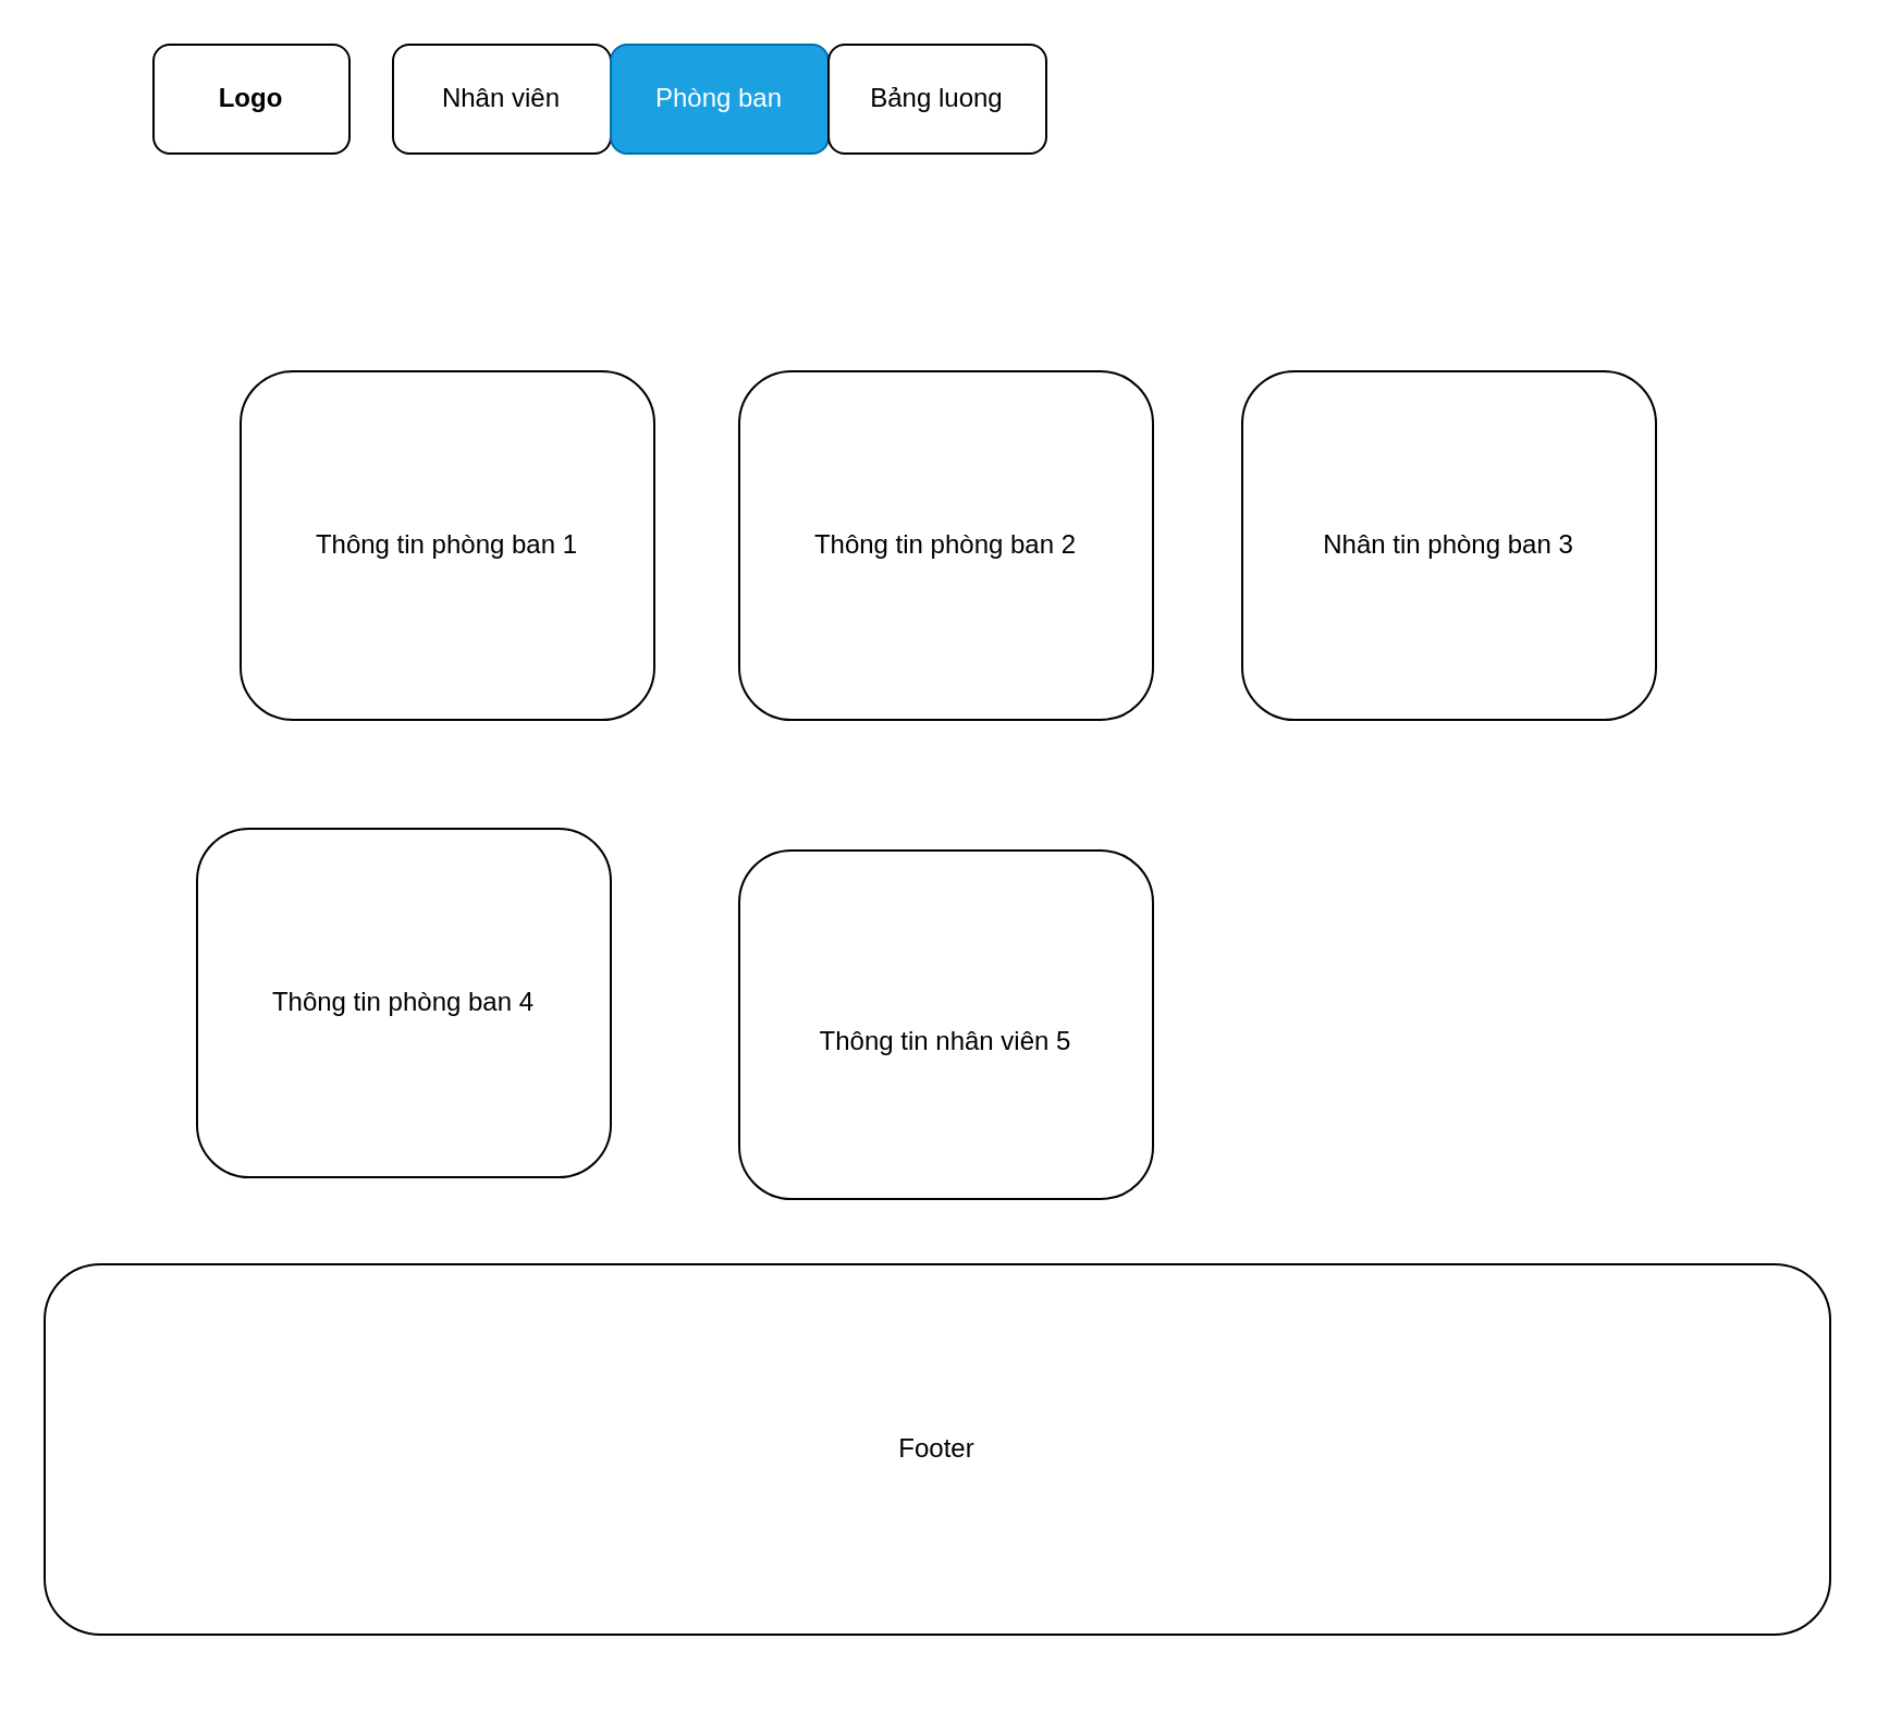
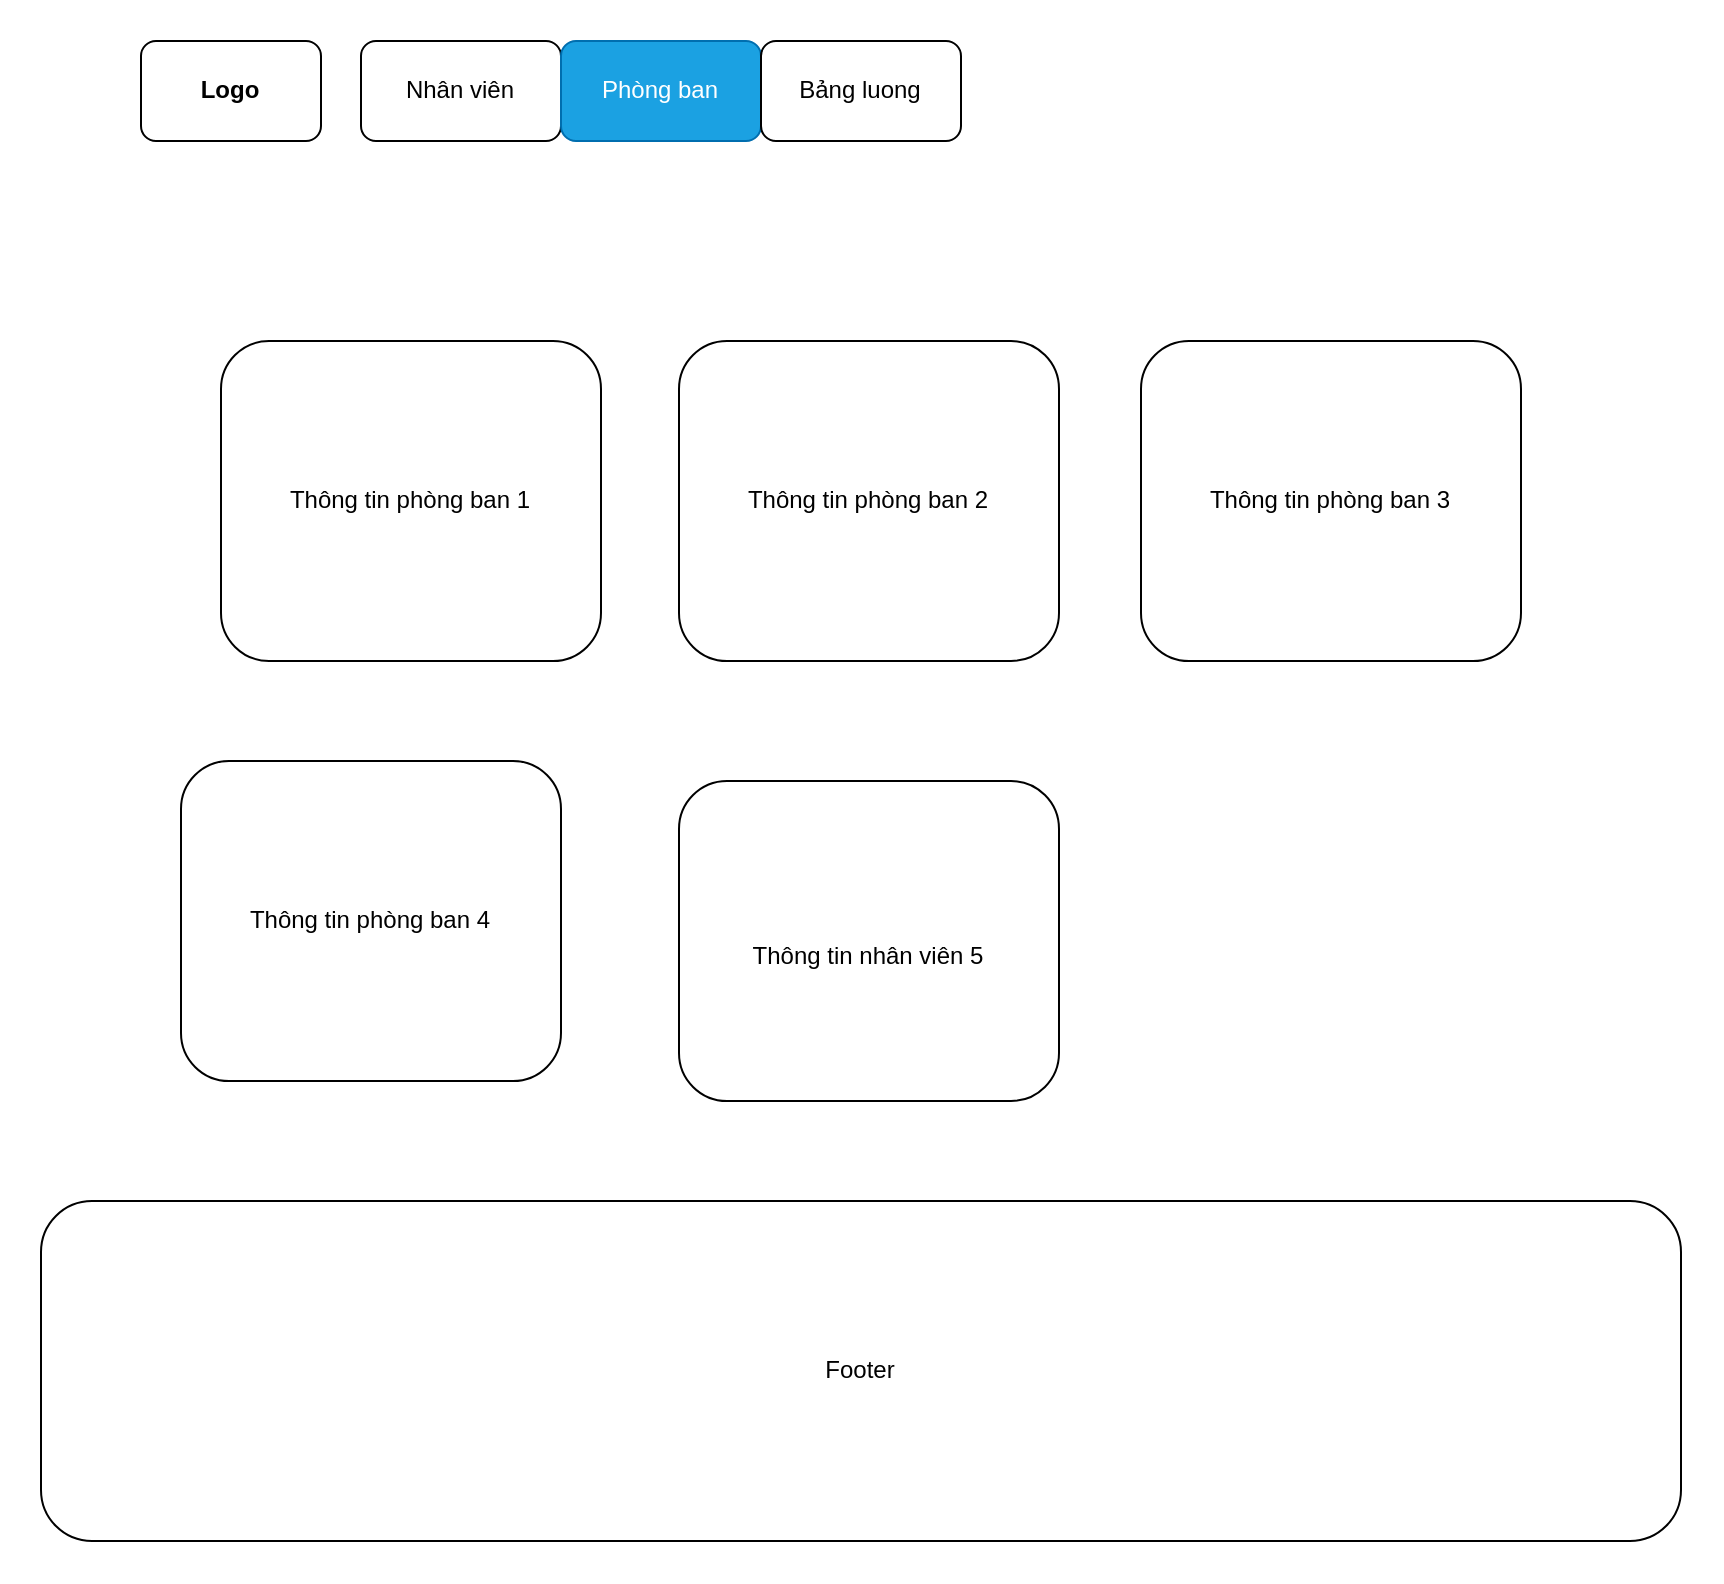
- <mxCell id="8" value="Nhân tin phòng ban 3" style="rounded=1;whiteSpace=wrap;html=1;" vertex="1" parent="1"><mxGeometry x="570" y="170" width="190" height="160" as="geometry" /></mxCell>
+ <mxCell id="8" value="Thông tin phòng ban 3" style="rounded=1;whiteSpace=wrap;html=1;" vertex="1" parent="1"><mxGeometry x="570" y="170" width="190" height="160" as="geometry" /></mxCell>
- <mxCell id="11" value="Footer&lt;br&gt;" style="rounded=1;whiteSpace=wrap;html=1;" vertex="1" parent="1"><mxGeometry x="20" y="580" width="820" height="170" as="geometry" /></mxCell>
+ <mxCell id="11" value="Footer&lt;br&gt;" style="rounded=1;whiteSpace=wrap;html=1;" vertex="1" parent="1"><mxGeometry y="600" width="820" height="170" as="geometry" x="20" /></mxCell>
